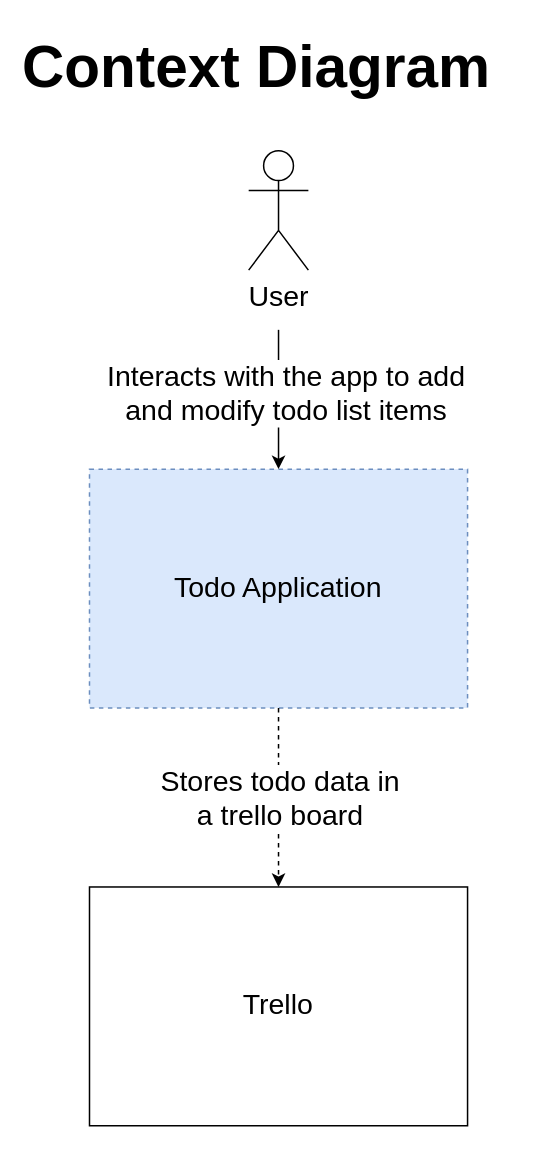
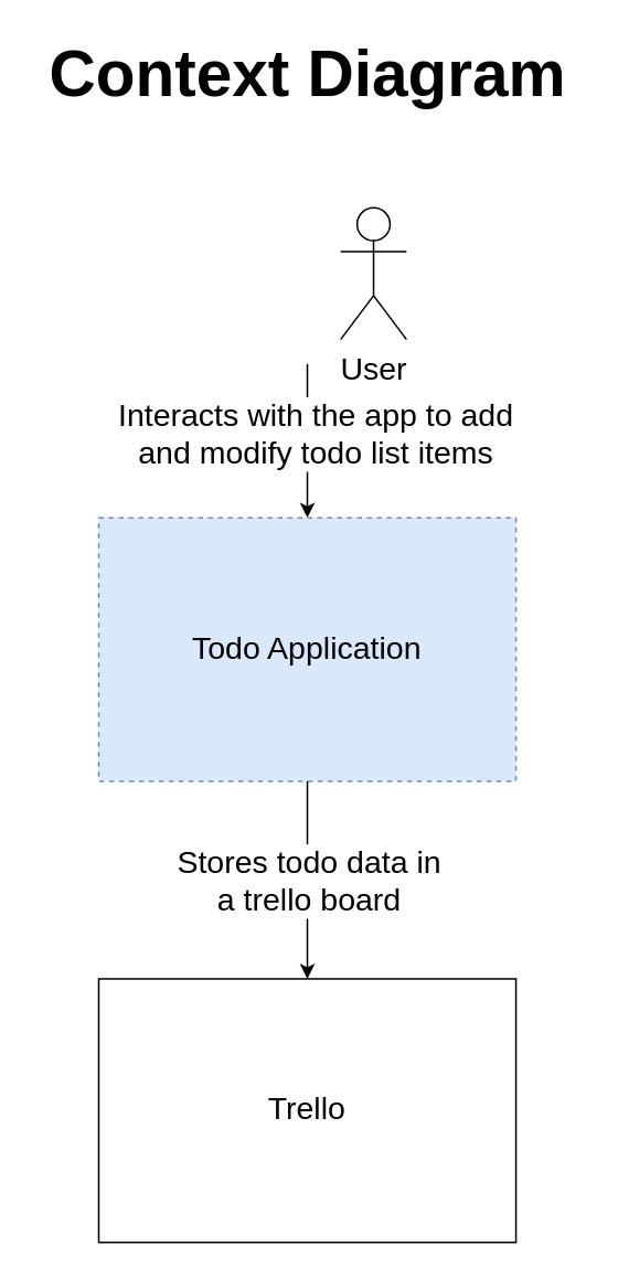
- <mxCell id="10" value="Context Diagram" style="text;html=1;align=center;verticalAlign=middle;resizable=0;points=[];autosize=1;strokeColor=none;fillColor=none;fontSize=39;fontStyle=1" vertex="1" parent="1"><mxGeometry x="5.02" y="20" width="330" height="50" as="geometry" /></mxCell>
+ <mxCell id="10" value="Context Diagram" style="text;html=1;align=center;verticalAlign=middle;resizable=0;points=[];autosize=1;strokeColor=none;fillColor=none;fontSize=39;fontStyle=1" vertex="1" parent="1"><mxGeometry x="20.02" y="20" width="330" height="50" as="geometry" /></mxCell>
- <mxCell id="4" value="User" style="shape=umlActor;verticalLabelPosition=bottom;verticalAlign=top;html=1;outlineConnect=0;fontSize=19;" vertex="1" parent="2"><mxGeometry x="106.122" width="39.796" height="79.592" as="geometry" /></mxCell>
+ <mxCell id="4" value="User" style="shape=umlActor;verticalLabelPosition=bottom;verticalAlign=top;html=1;outlineConnect=0;fontSize=19;" vertex="1" parent="2"><mxGeometry x="146.122" y="25" width="39.796" height="79.592" as="geometry" /></mxCell>
- <mxCell id="6" value="" style="endArrow=classic;html=1;rounded=0;fontSize=19;exitX=0.5;exitY=1;exitDx=0;exitDy=0;entryX=0.5;entryY=0;entryDx=0;entryDy=0;dashed=1;" edge="1" parent="2" source="3" target="5"><mxGeometry width="50" height="50" relative="1" as="geometry"><mxPoint x="132.653" y="477.551" as="sourcePoint" /><mxPoint x="198.979" y="411.224" as="targetPoint" /></mxGeometry></mxCell>
+ <mxCell id="6" value="" style="endArrow=classic;html=1;rounded=0;fontSize=19;exitX=0.5;exitY=1;exitDx=0;exitDy=0;entryX=0.5;entryY=0;entryDx=0;entryDy=0;" edge="1" parent="2" source="3" target="5"><mxGeometry width="50" height="50" relative="1" as="geometry"><mxPoint x="132.653" y="477.551" as="sourcePoint" /><mxPoint x="198.979" y="411.224" as="targetPoint" /></mxGeometry></mxCell>
